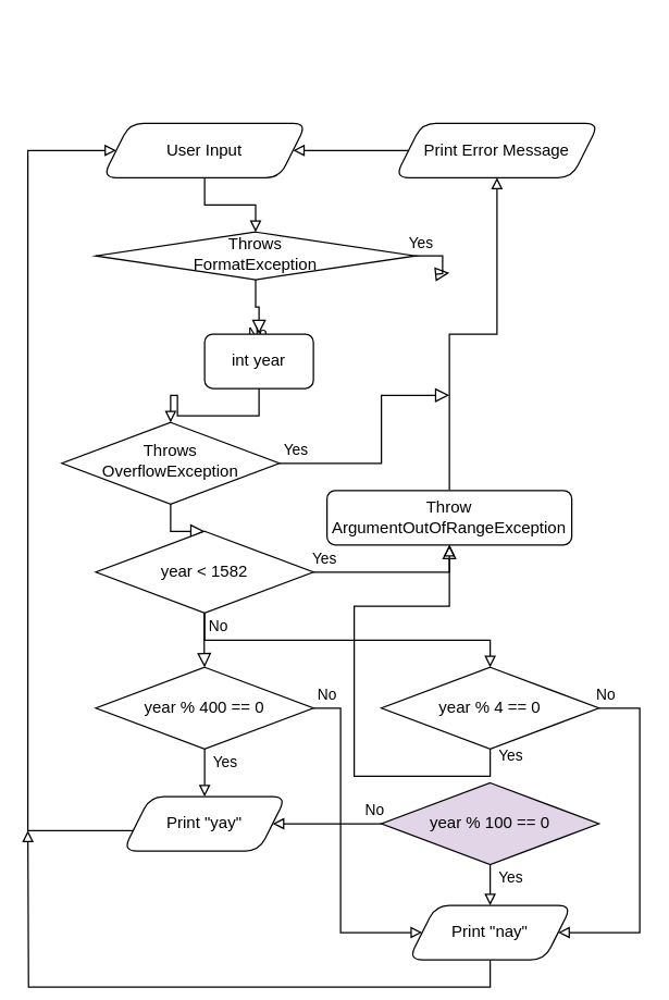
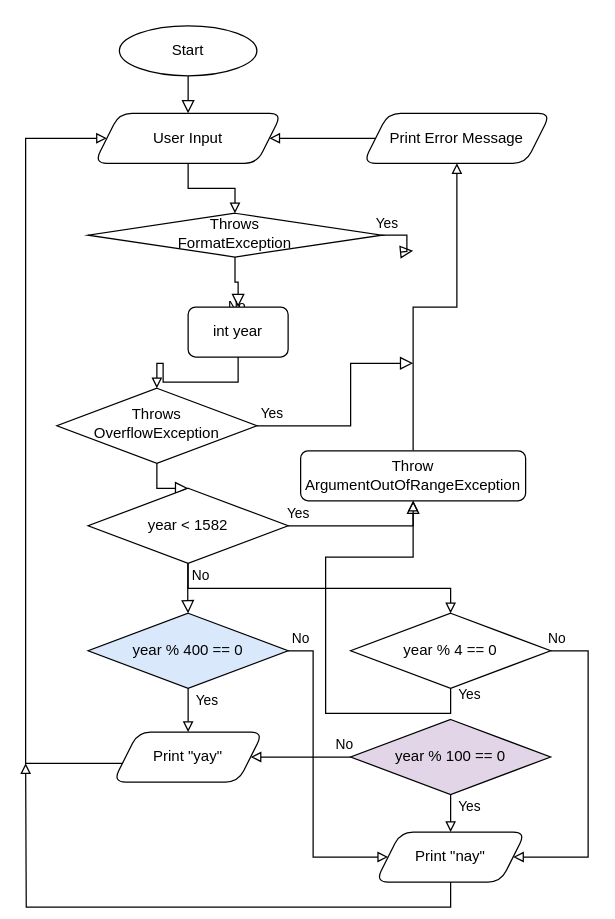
+ <mxCell id="12" value="&lt;div&gt;Start&lt;/div&gt;" style="ellipse;whiteSpace=wrap;html=1;rounded=1;" parent="1" vertex="1"><mxGeometry x="95" y="20" width="110" height="40" as="geometry" /></mxCell>
+ <mxCell id="2" value="" style="rounded=0;html=1;jettySize=auto;orthogonalLoop=1;fontSize=11;endArrow=block;endFill=0;endSize=8;strokeWidth=1;shadow=0;labelBackgroundColor=none;edgeStyle=orthogonalEdgeStyle;exitX=0.5;exitY=1;exitDx=0;exitDy=0;entryX=0.5;entryY=0;entryDx=0;entryDy=0;" parent="1" source="12" target="15" edge="1"><mxGeometry relative="1" as="geometry"><mxPoint x="150" y="110" as="sourcePoint" /></mxGeometry></mxCell>
- <mxCell id="26" value="year % 400 == 0" style="rhombus;whiteSpace=wrap;html=1;" parent="1" vertex="1"><mxGeometry x="70" y="490" width="160" height="60" as="geometry" /></mxCell>
+ <mxCell id="26" value="year % 400 == 0" style="rhombus;whiteSpace=wrap;html=1;fillColor=#dae8fc;" parent="1" vertex="1"><mxGeometry x="70" y="490" width="160" height="60" as="geometry" /></mxCell>
